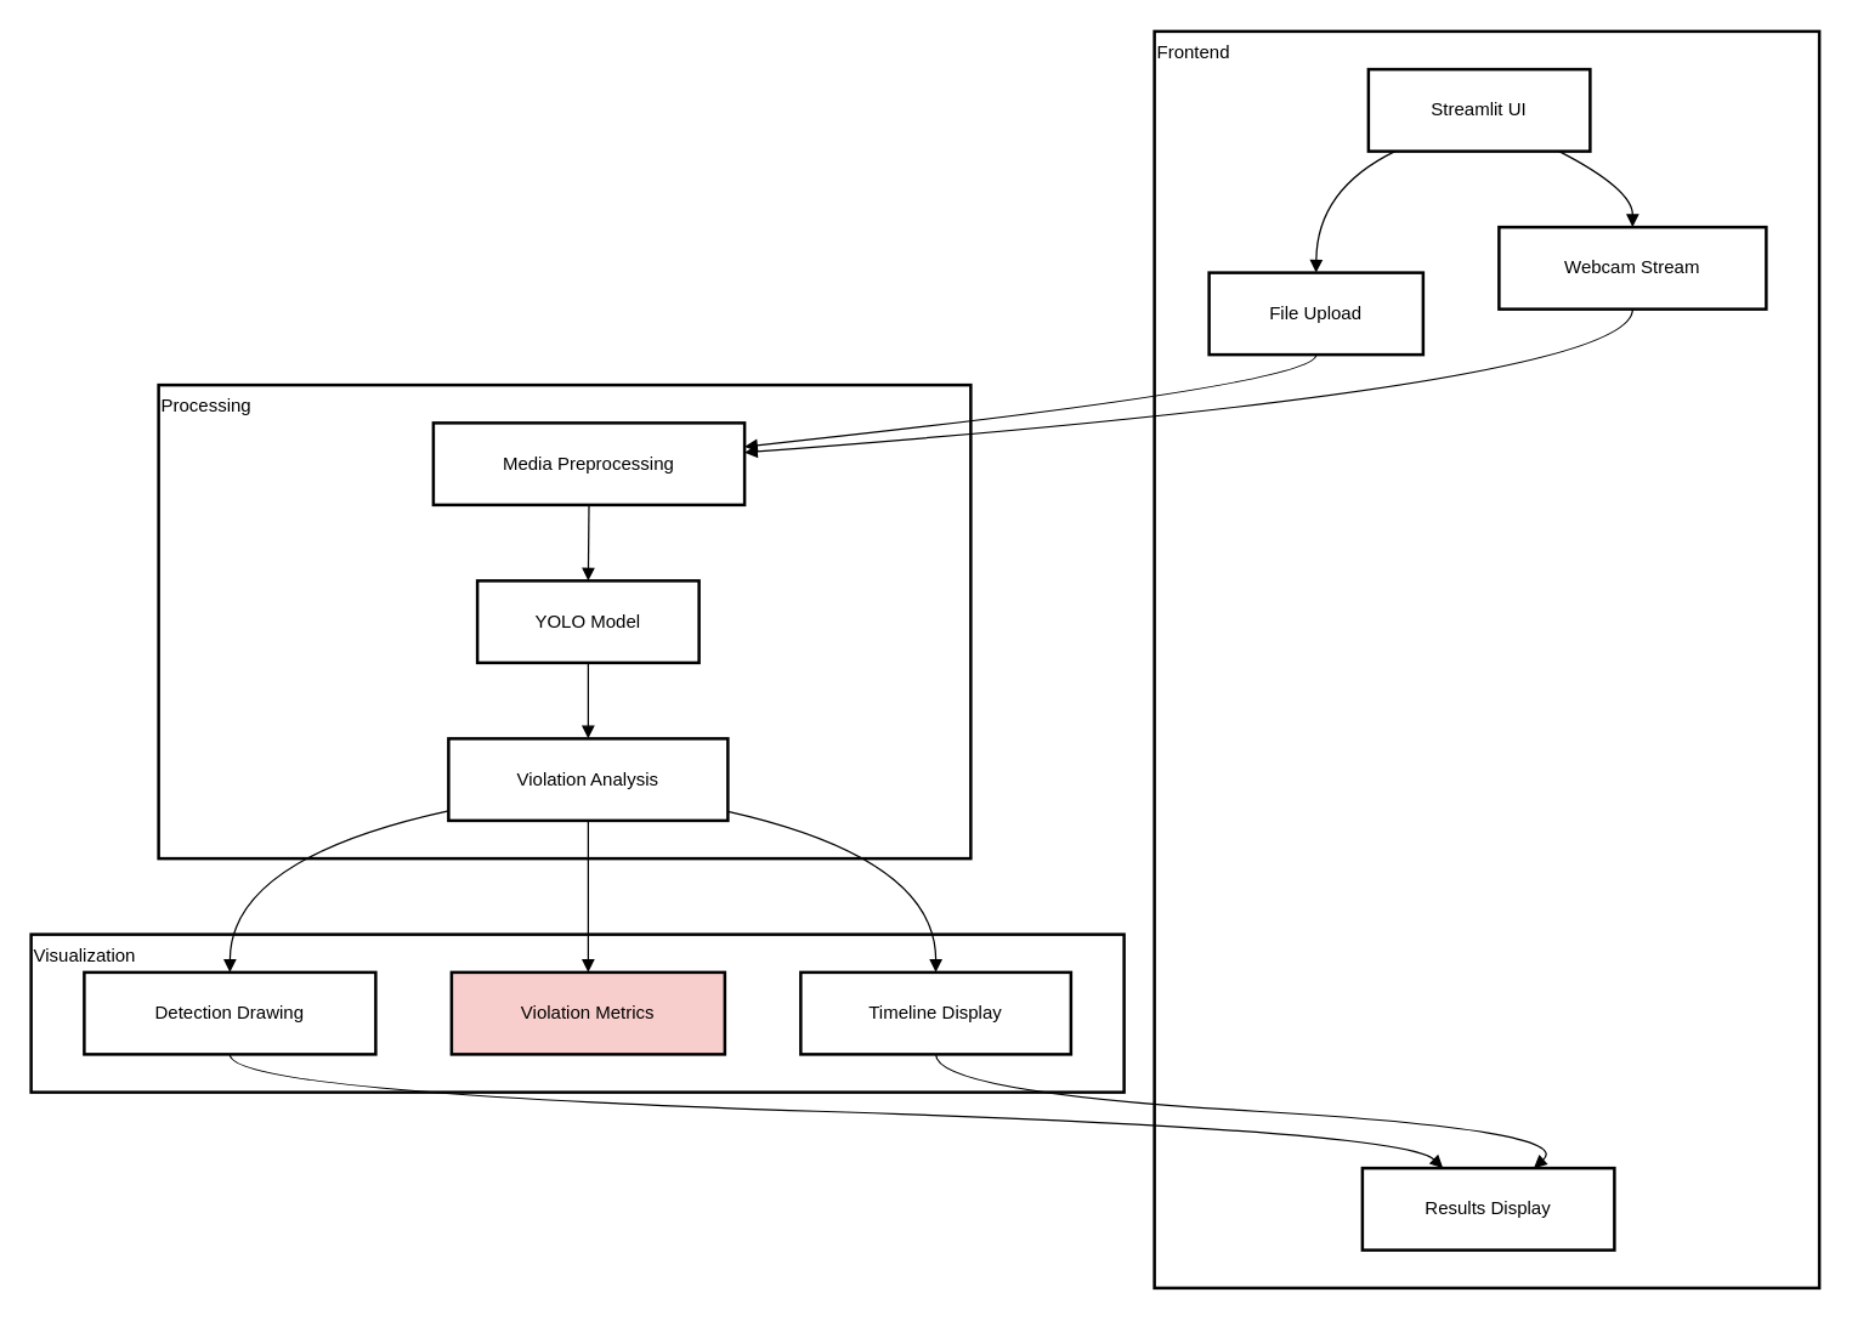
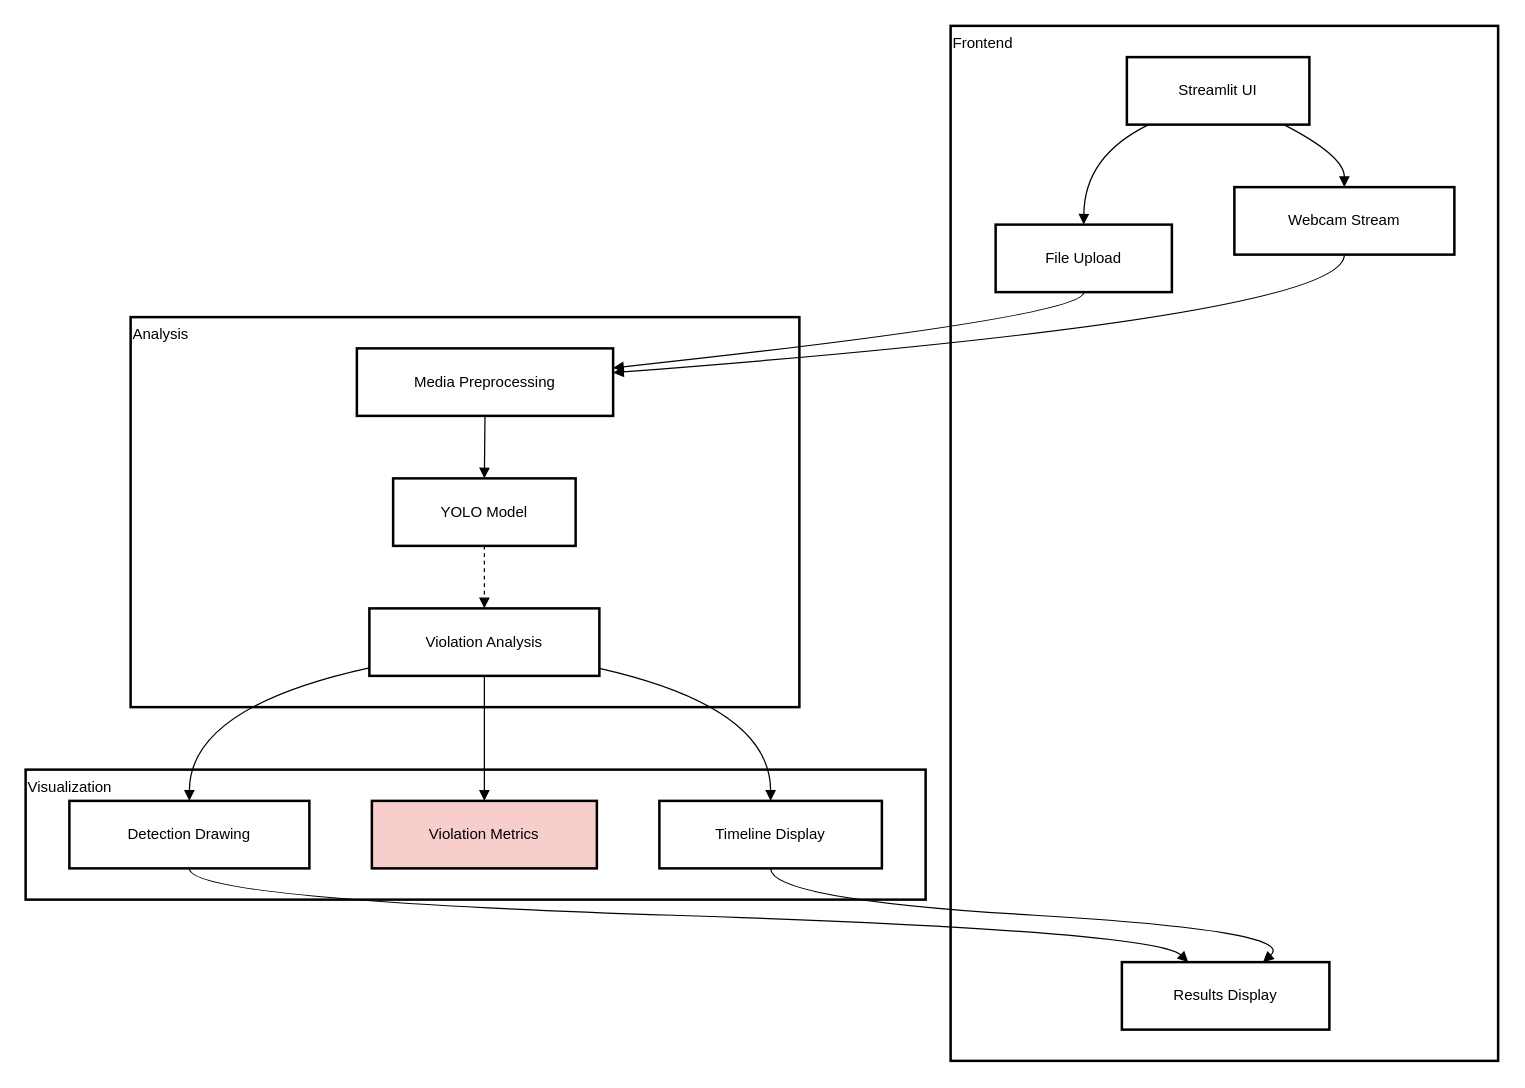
- <mxCell id="3" value="Processing" style="whiteSpace=wrap;strokeWidth=2;align=left;verticalAlign=top;" vertex="1" parent="1"><mxGeometry x="104" y="253" width="535" height="312" as="geometry" /></mxCell>
+ <mxCell id="3" value="Analysis" style="whiteSpace=wrap;strokeWidth=2;align=left;verticalAlign=top;" vertex="1" parent="1"><mxGeometry x="104" y="253" width="535" height="312" as="geometry" /></mxCell>
- <mxCell id="20" value="" style="curved=1;startArrow=none;endArrow=block;exitX=0.5;exitY=1;entryX=0.5;entryY=0;rounded=0;" edge="1" parent="1" source="10" target="11"><mxGeometry relative="1" as="geometry"><Array as="points" /></mxGeometry></mxCell>
+ <mxCell id="20" value="" style="curved=1;startArrow=none;endArrow=block;exitX=0.5;exitY=1;entryX=0.5;entryY=0;rounded=0;dashed=1;" edge="1" parent="1" source="10" target="11"><mxGeometry relative="1" as="geometry"><Array as="points" /></mxGeometry></mxCell>
